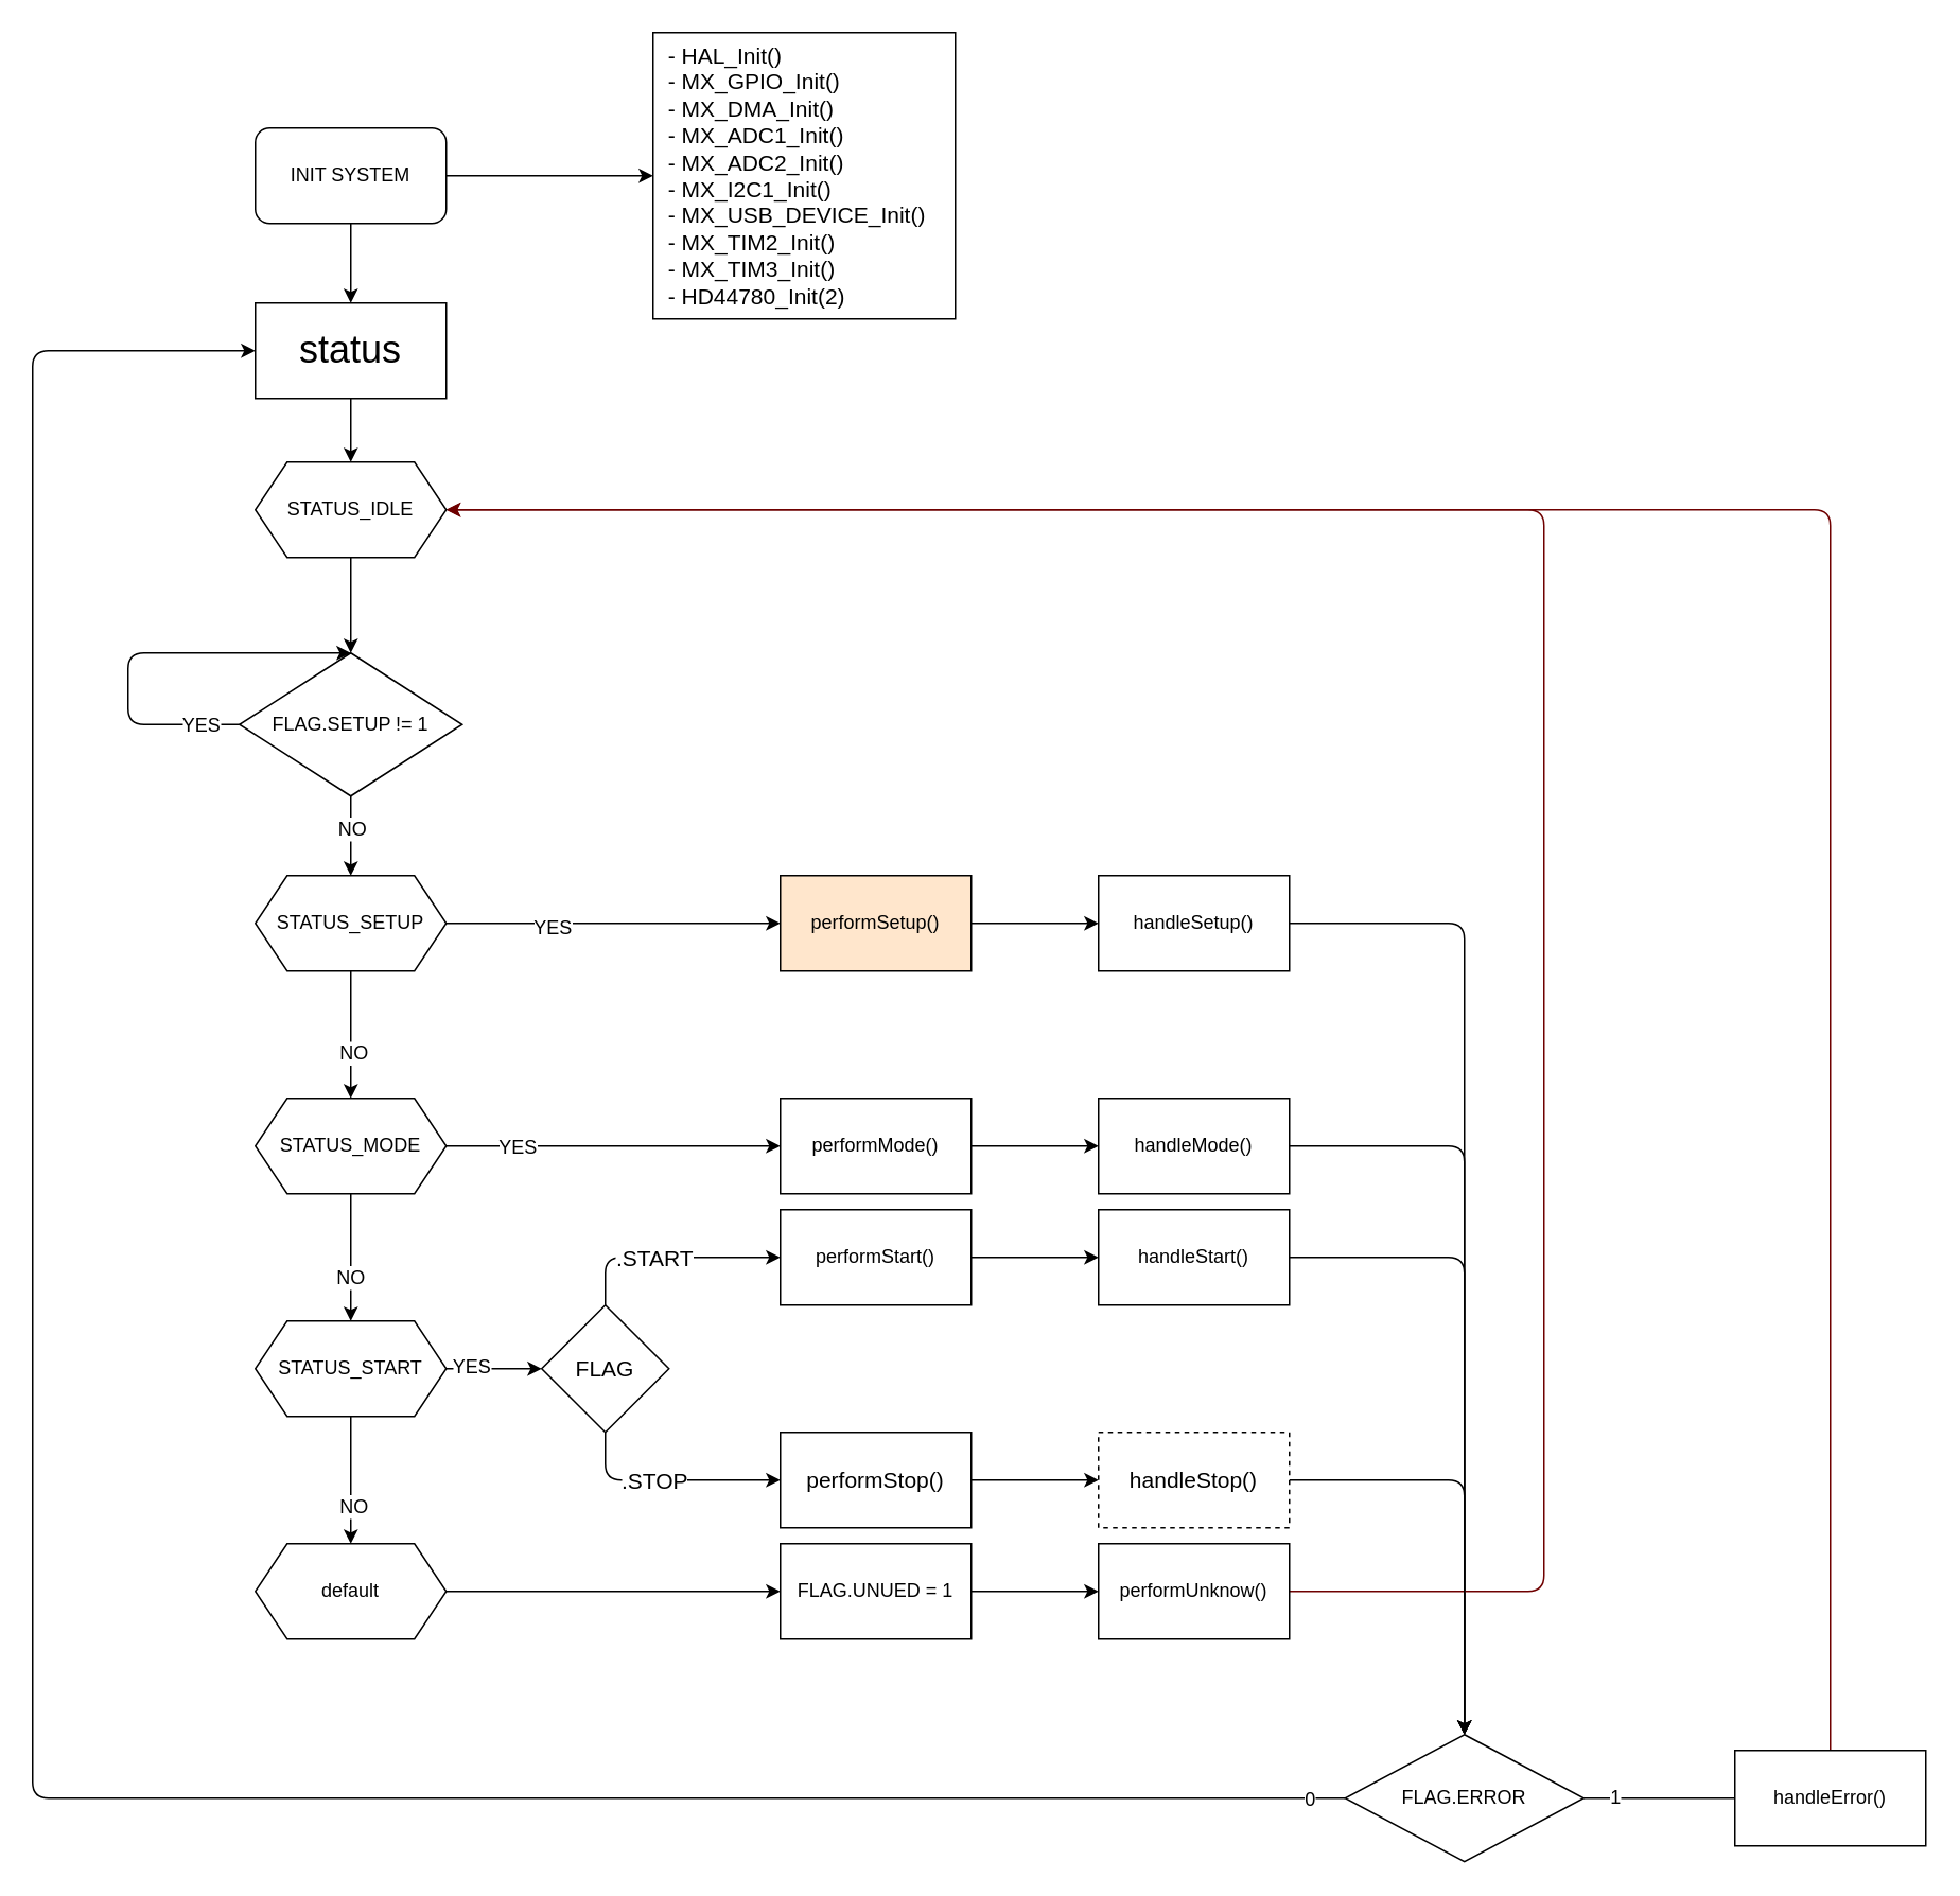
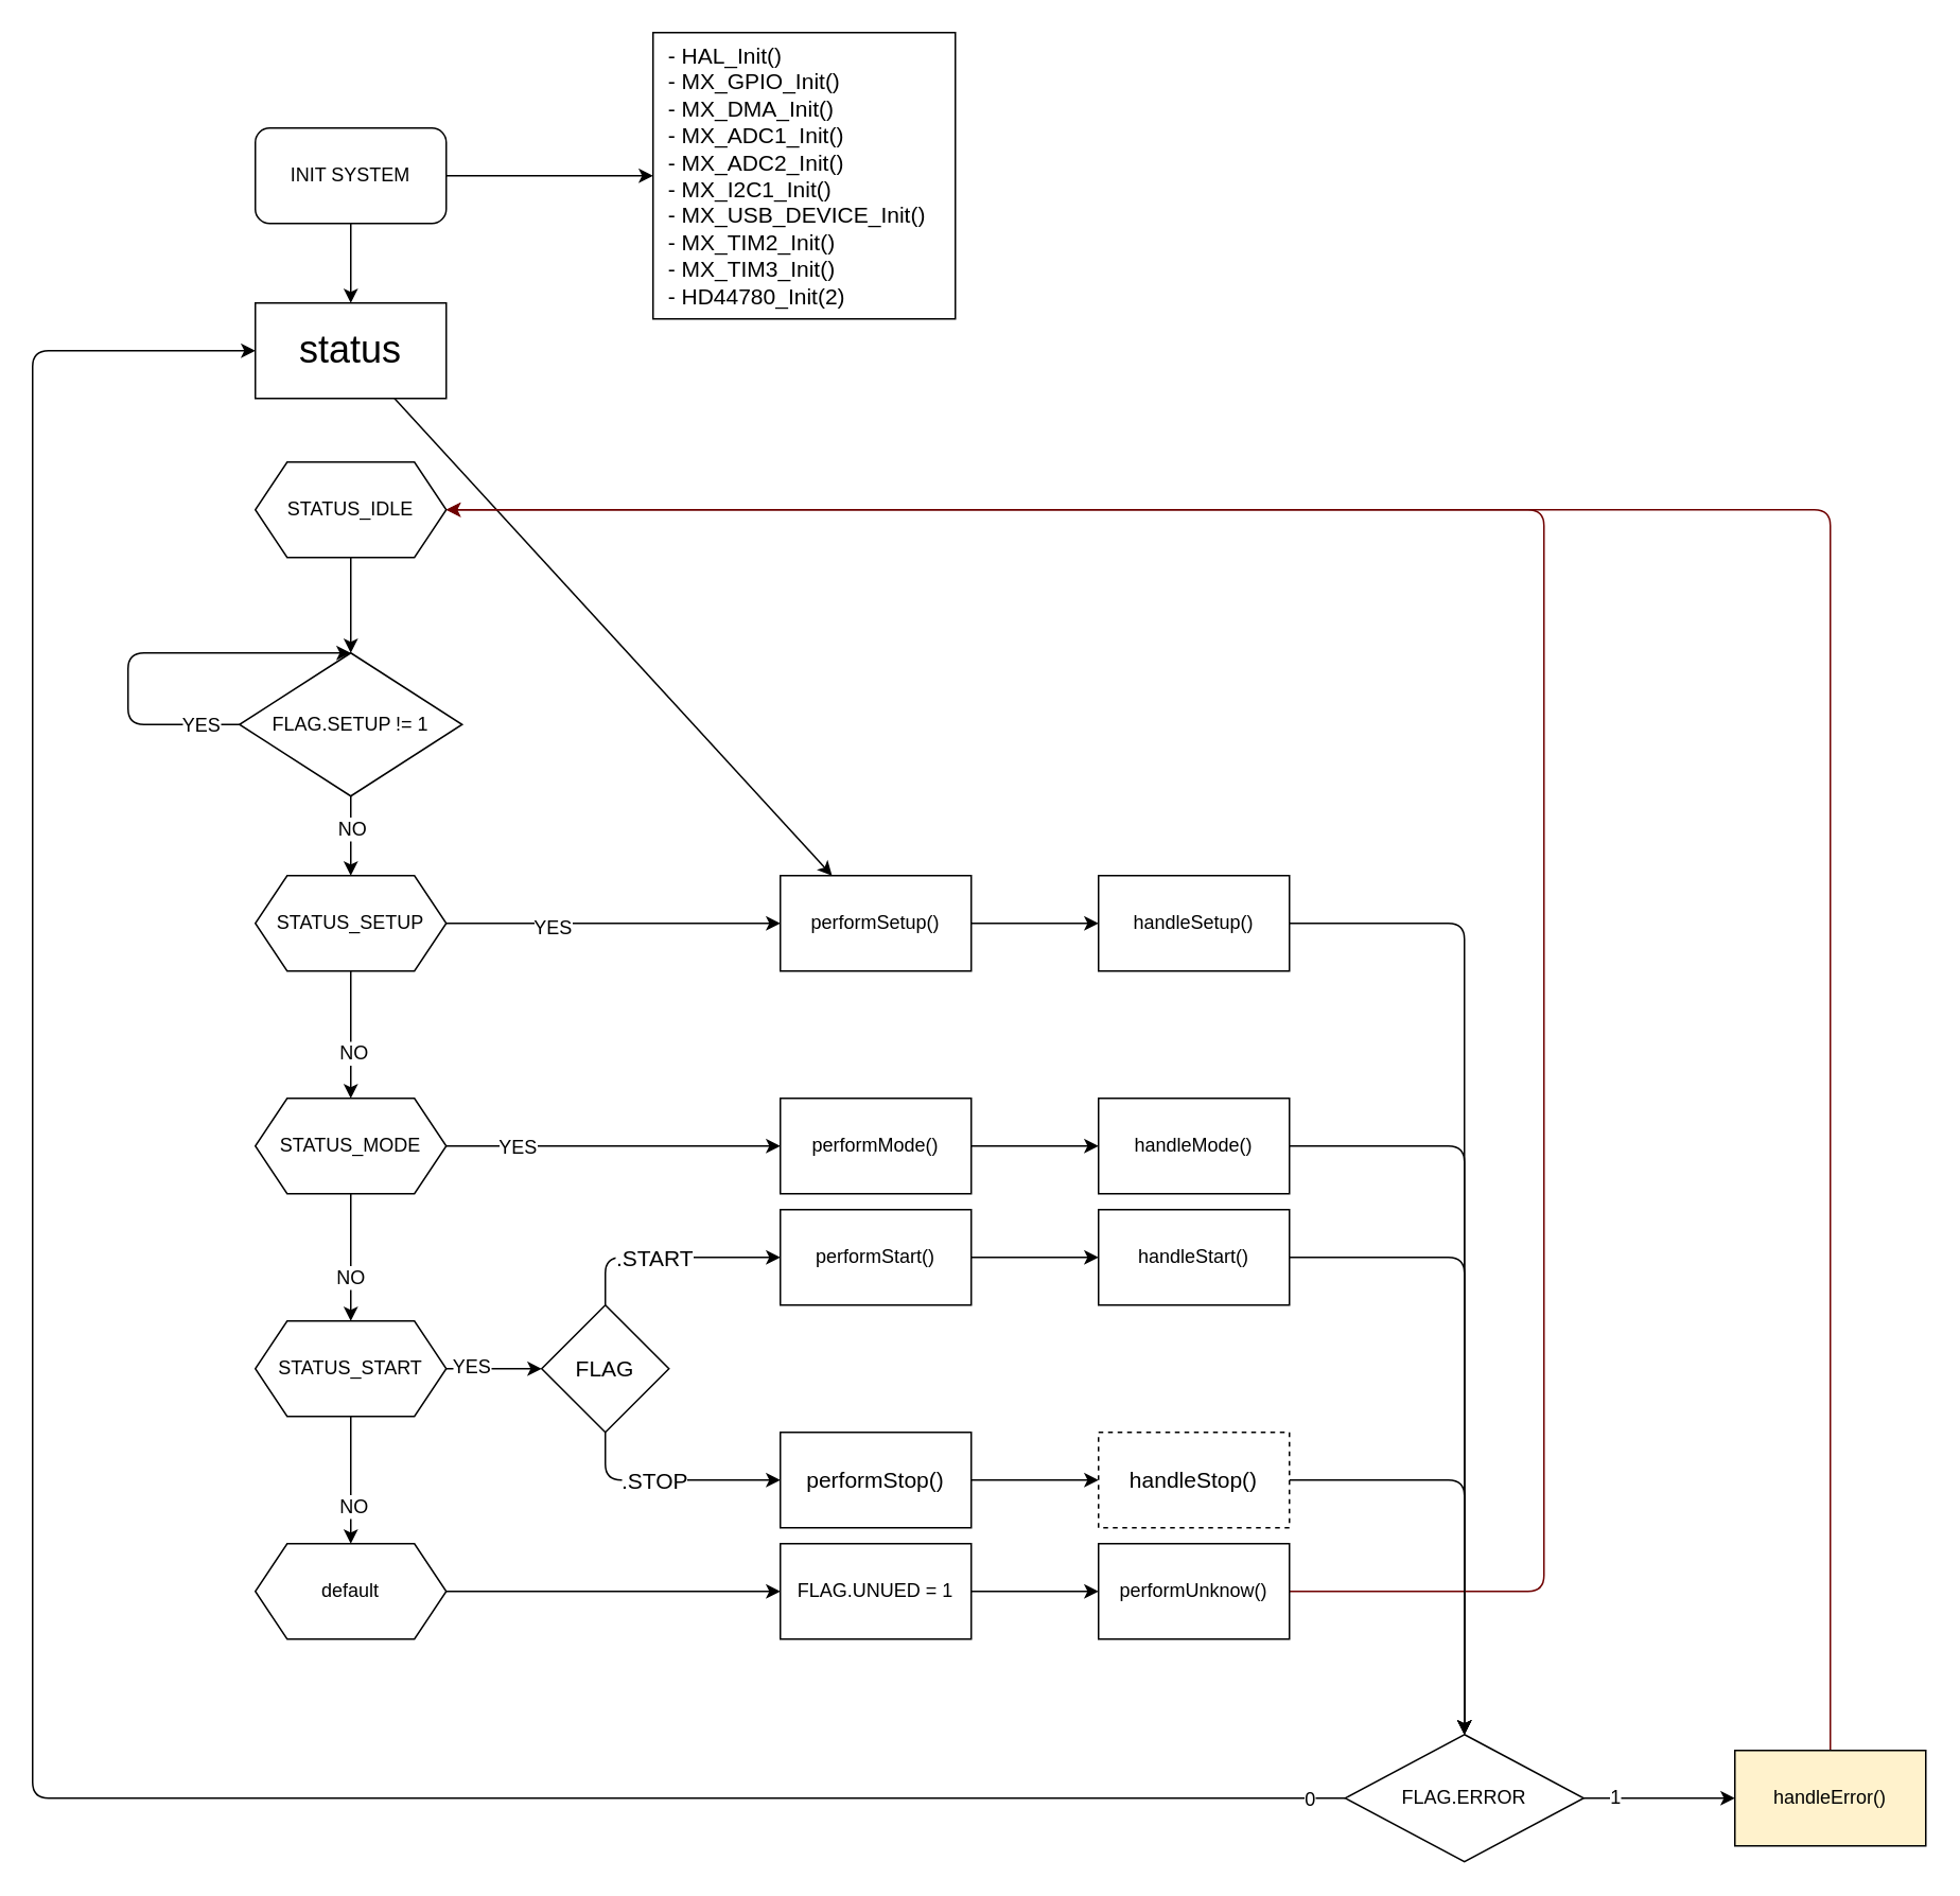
- <mxCell id="2" value="" style="edgeStyle=none;html=1;fontSize=24;entryX=0.5;entryY=0;entryDx=0;entryDy=0;" parent="1" source="3" target="53" edge="1"><mxGeometry relative="1" as="geometry"><mxPoint x="220" y="290" as="targetPoint" /></mxGeometry></mxCell>
+ <mxCell id="2" value="" style="edgeStyle=none;html=1;fontSize=24;" parent="1" source="3" target="17" edge="1"><mxGeometry relative="1" as="geometry"><mxPoint x="220" y="290" as="targetPoint" /></mxGeometry></mxCell>
- <mxCell id="17" value="performSetup()" style="whiteSpace=wrap;html=1;fillColor=#ffe6cc;" parent="1" vertex="1"><mxGeometry x="490" y="550" width="120" height="60" as="geometry" /></mxCell>
+ <mxCell id="17" value="performSetup()" style="whiteSpace=wrap;html=1;" parent="1" vertex="1"><mxGeometry x="490" y="550" width="120" height="60" as="geometry" /></mxCell>
- <mxCell id="39" value="1" style="edgeStyle=none;html=1;fontSize=12;endArrow=none;" parent="1" source="42" target="48" edge="1"><mxGeometry x="-0.579" relative="1" as="geometry"><mxPoint as="offset" /></mxGeometry></mxCell>
+ <mxCell id="39" value="1" style="edgeStyle=none;html=1;fontSize=12;" parent="1" source="42" target="48" edge="1"><mxGeometry x="-0.579" relative="1" as="geometry"><mxPoint as="offset" /></mxGeometry></mxCell>
- <mxCell id="48" value="handleError()" style="whiteSpace=wrap;html=1;" parent="1" vertex="1"><mxGeometry x="1090" y="1100" width="120" height="60" as="geometry" /></mxCell>
+ <mxCell id="48" value="handleError()" style="whiteSpace=wrap;html=1;fillColor=#fff2cc;" parent="1" vertex="1"><mxGeometry x="1090" y="1100" width="120" height="60" as="geometry" /></mxCell>
